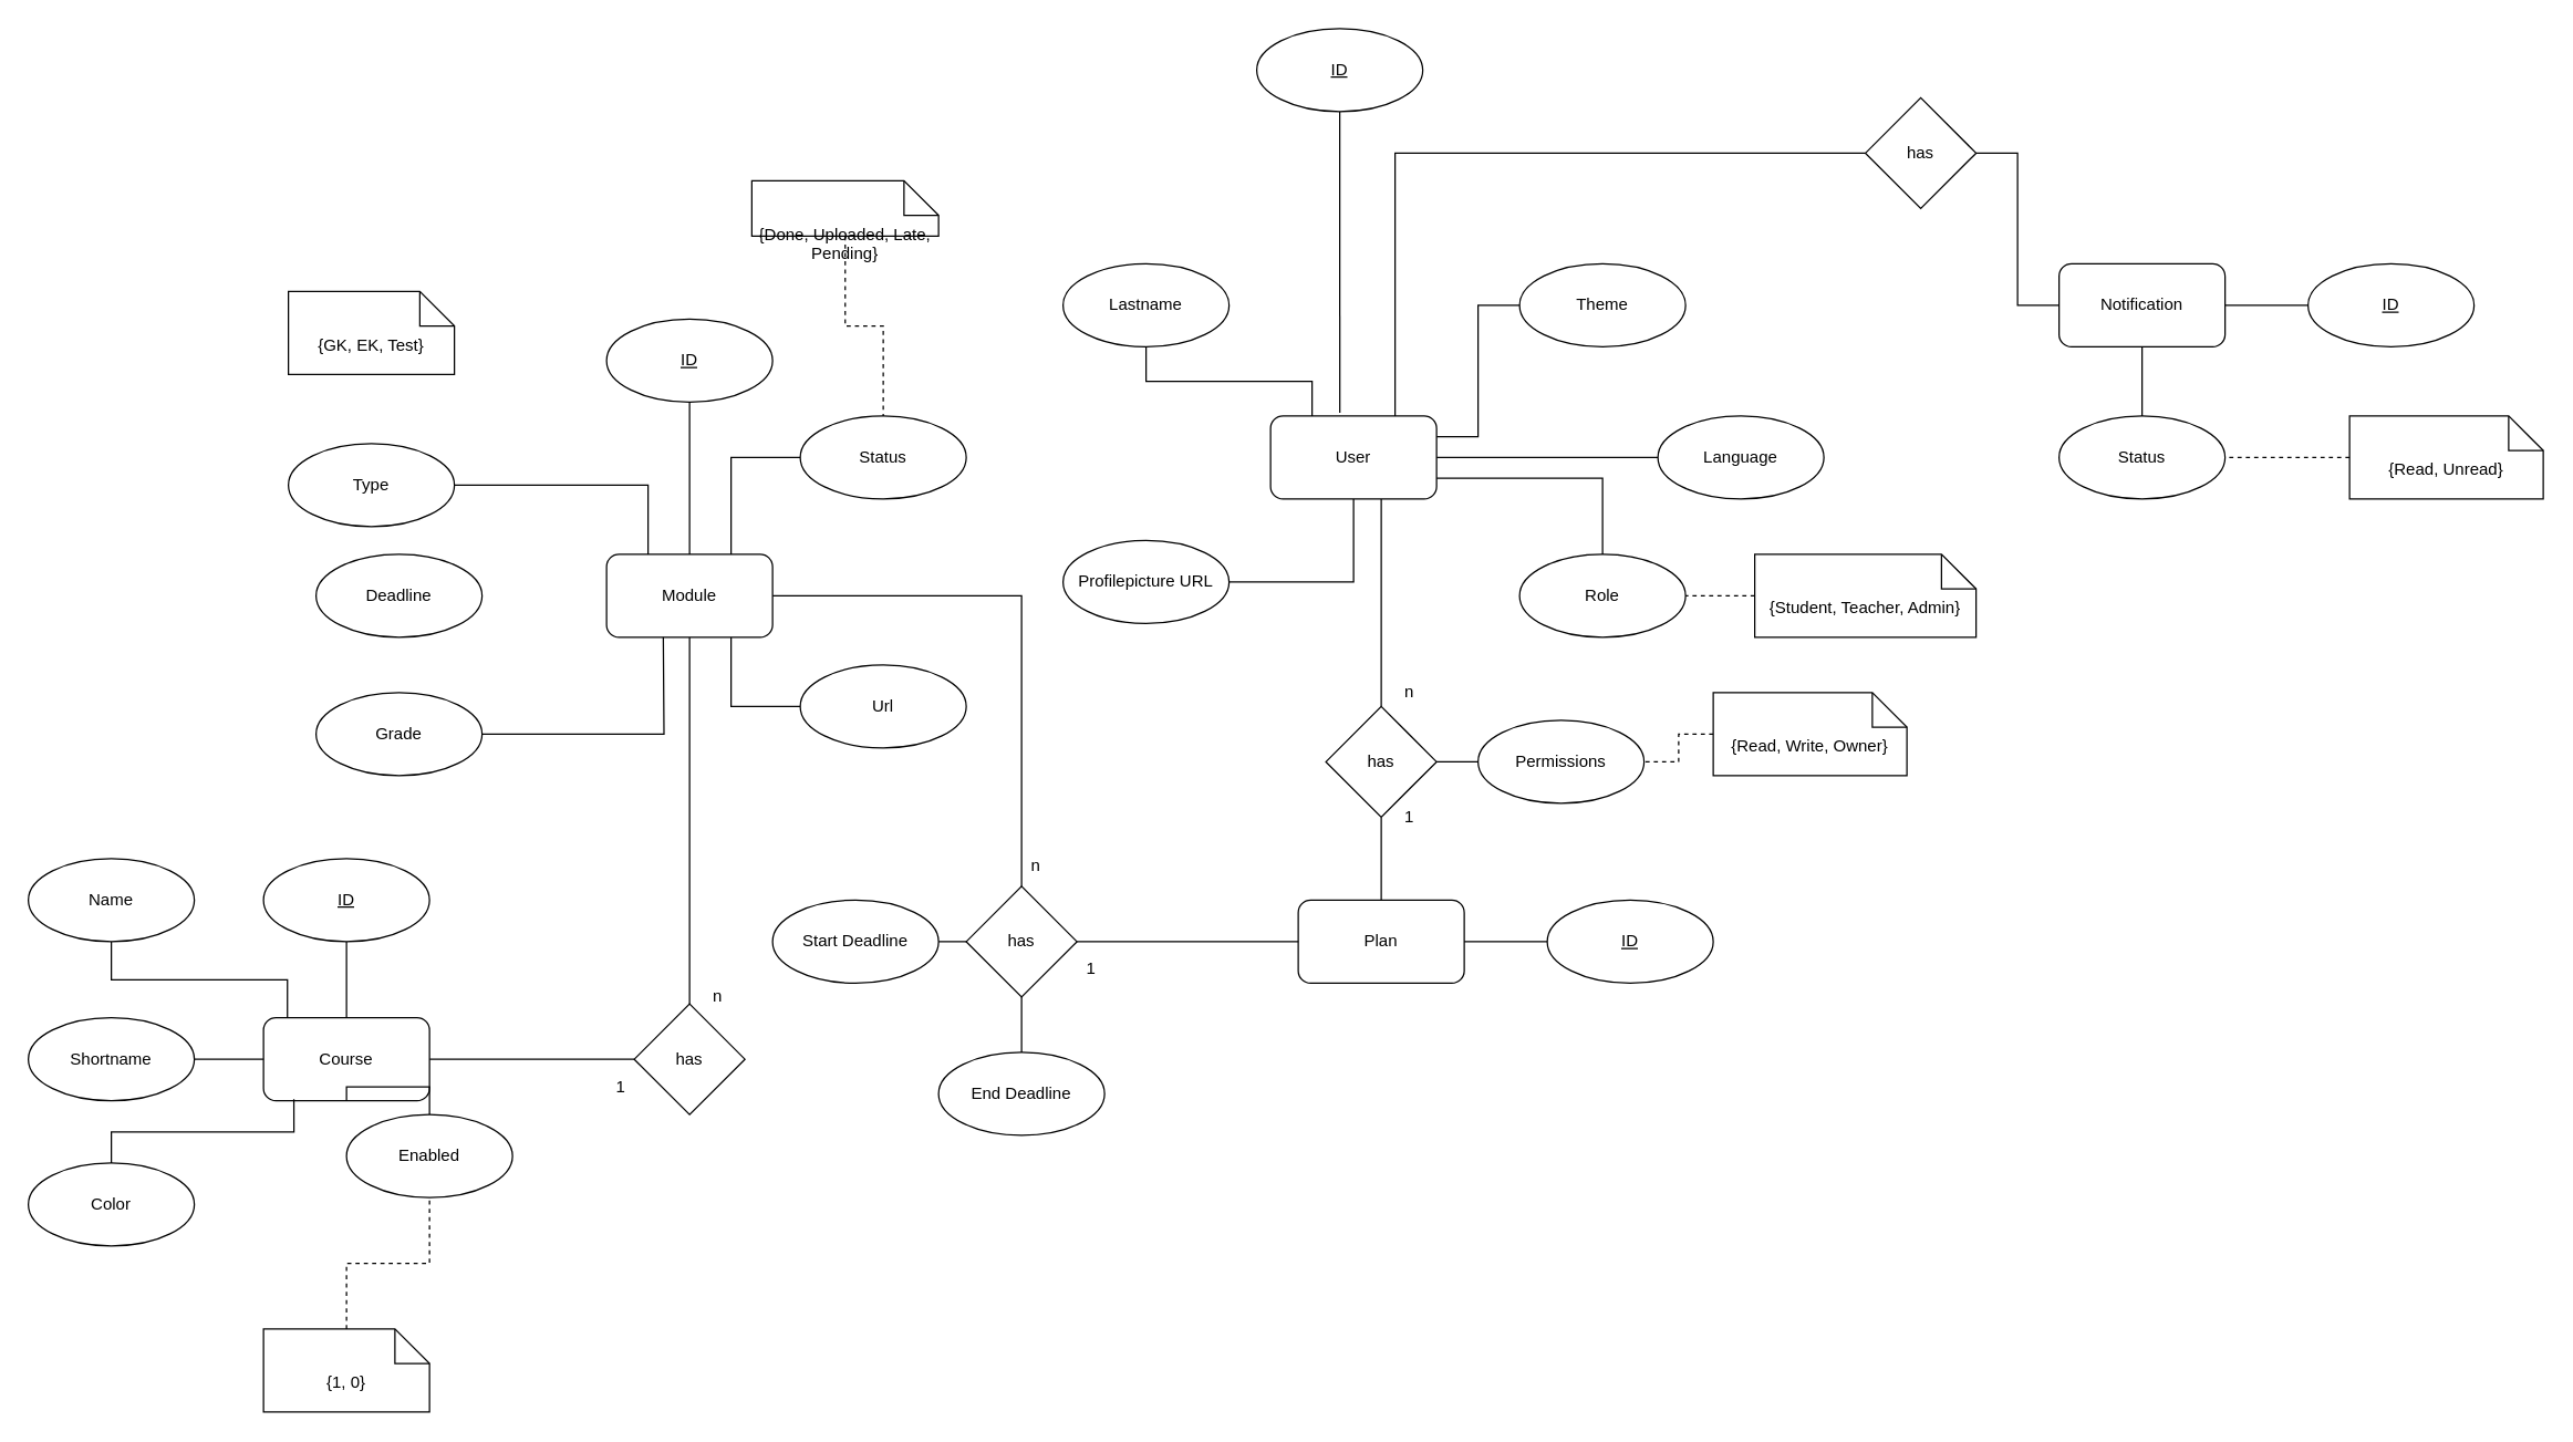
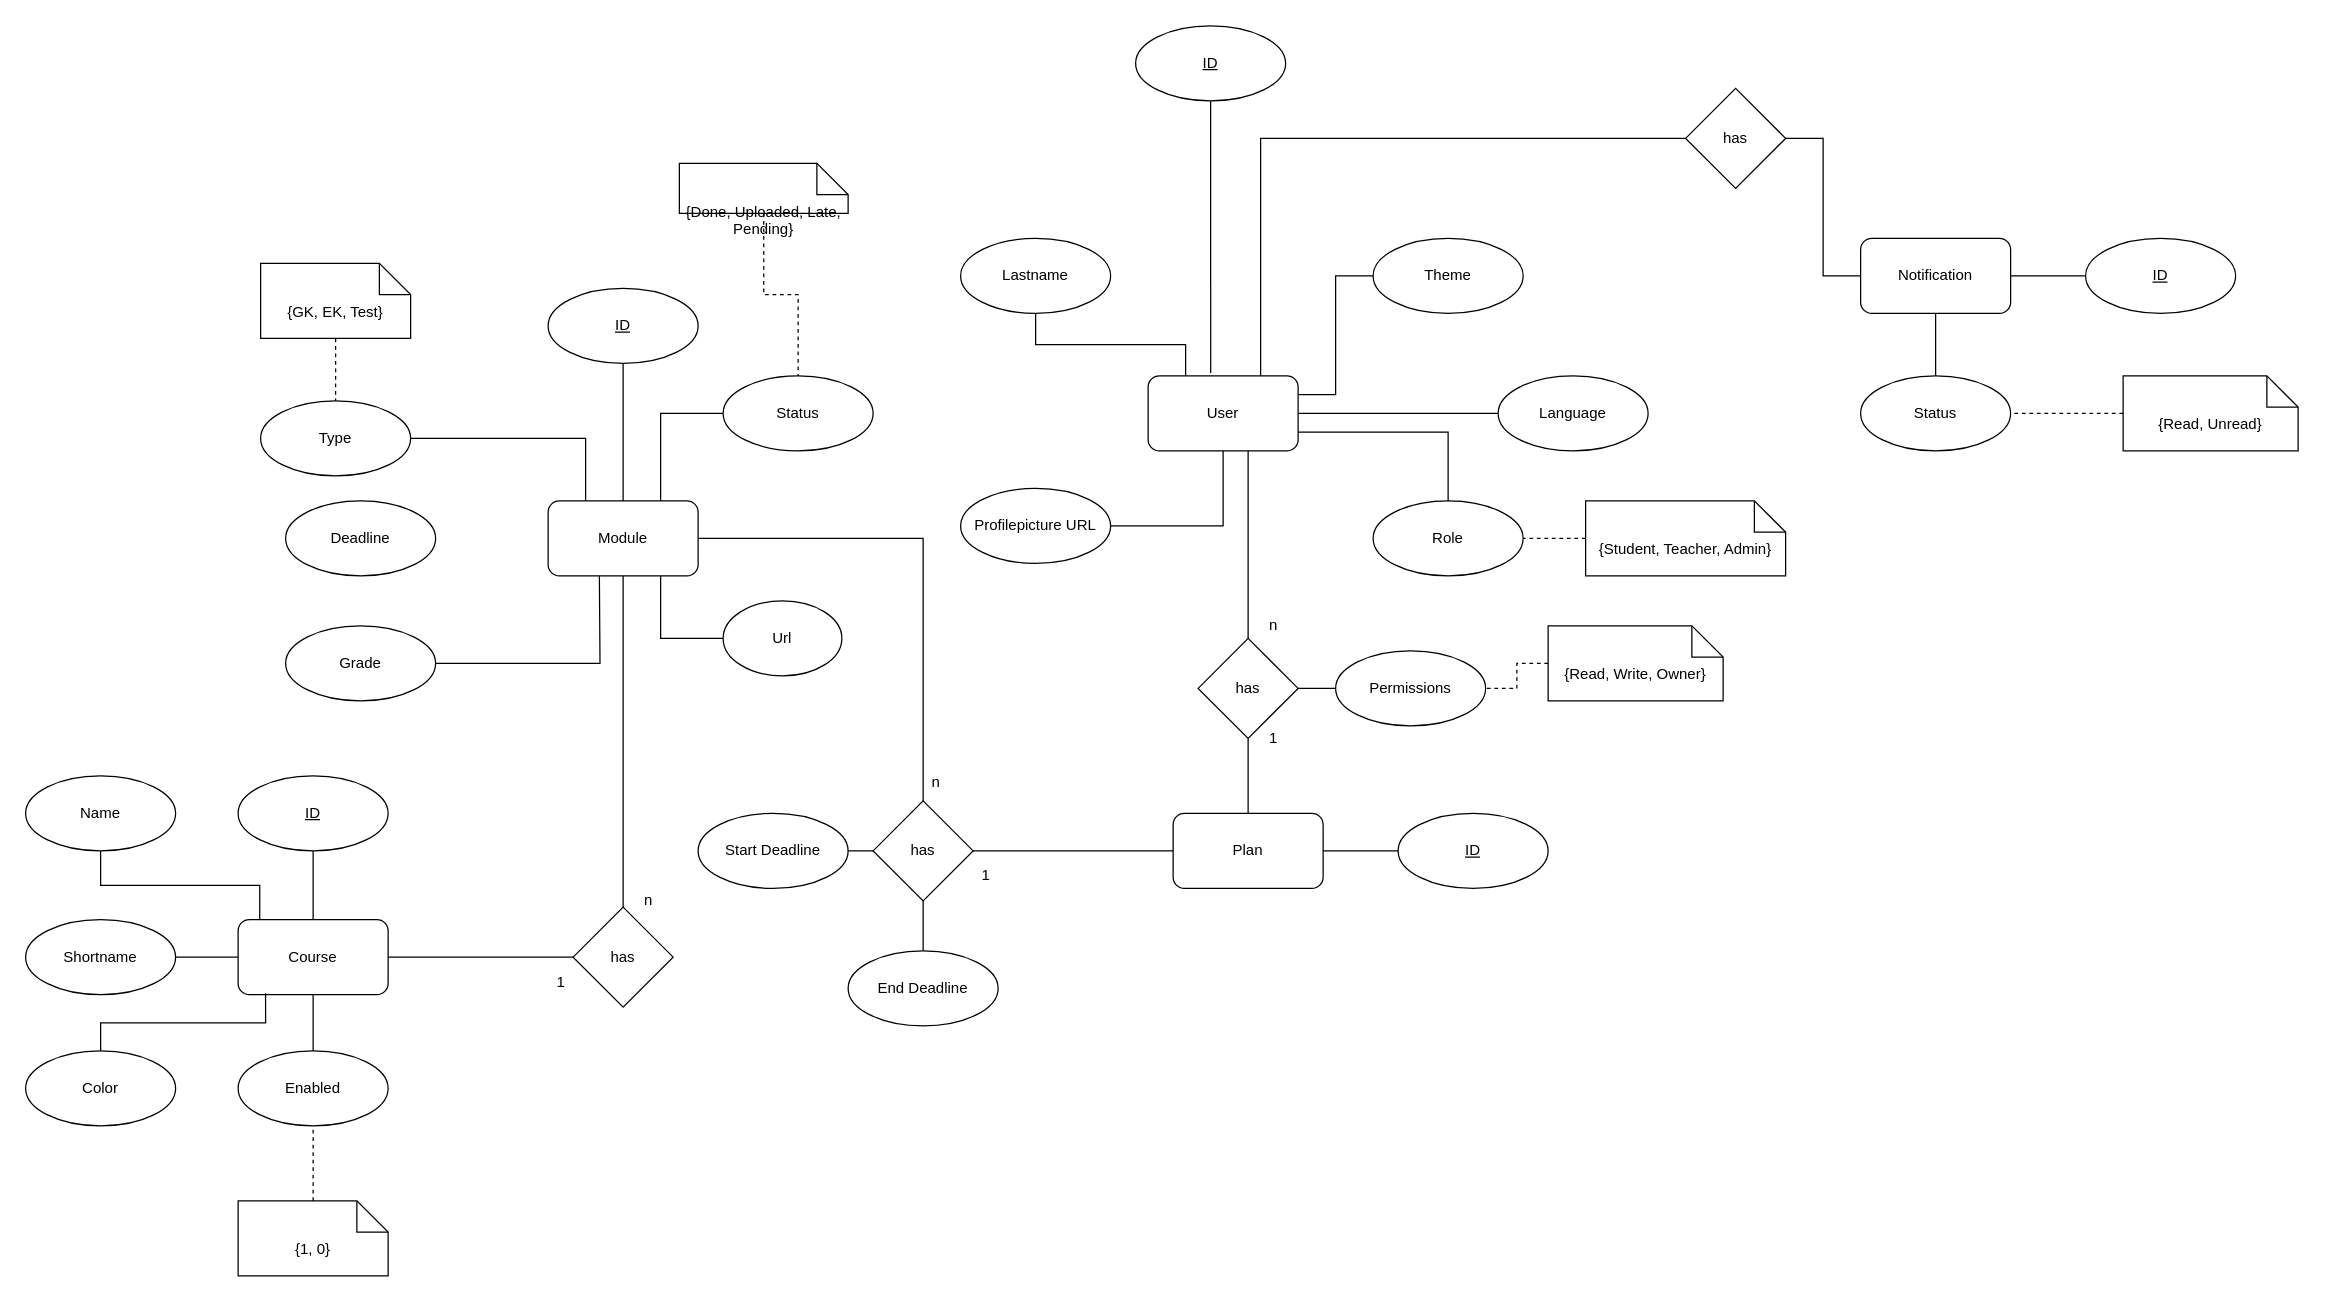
+ <mxCell id="44" style="edgeStyle=orthogonalEdgeStyle;rounded=0;orthogonalLoop=1;jettySize=auto;html=1;entryX=0.5;entryY=0;entryDx=0;entryDy=0;dashed=1;endArrow=none;endFill=0;" parent="1" source="45" target="43" edge="1"><mxGeometry relative="1" as="geometry" /></mxCell>
- <mxCell id="60" value="Url" style="ellipse;whiteSpace=wrap;html=1;" parent="1" vertex="1"><mxGeometry y="480" width="120" height="60" as="geometry" x="578" /></mxCell>
+ <mxCell id="60" value="Url" style="ellipse;whiteSpace=wrap;html=1;" parent="1" vertex="1"><mxGeometry x="578" y="480" width="95" height="60" as="geometry" /></mxCell>
- <mxCell id="31" value="Enabled" style="ellipse;whiteSpace=wrap;html=1;" parent="1" vertex="1"><mxGeometry x="250" y="805" width="120" height="60" as="geometry" /></mxCell>
+ <mxCell id="31" value="Enabled" style="ellipse;whiteSpace=wrap;html=1;" parent="1" vertex="1"><mxGeometry x="190" y="840" width="120" height="60" as="geometry" /></mxCell>
